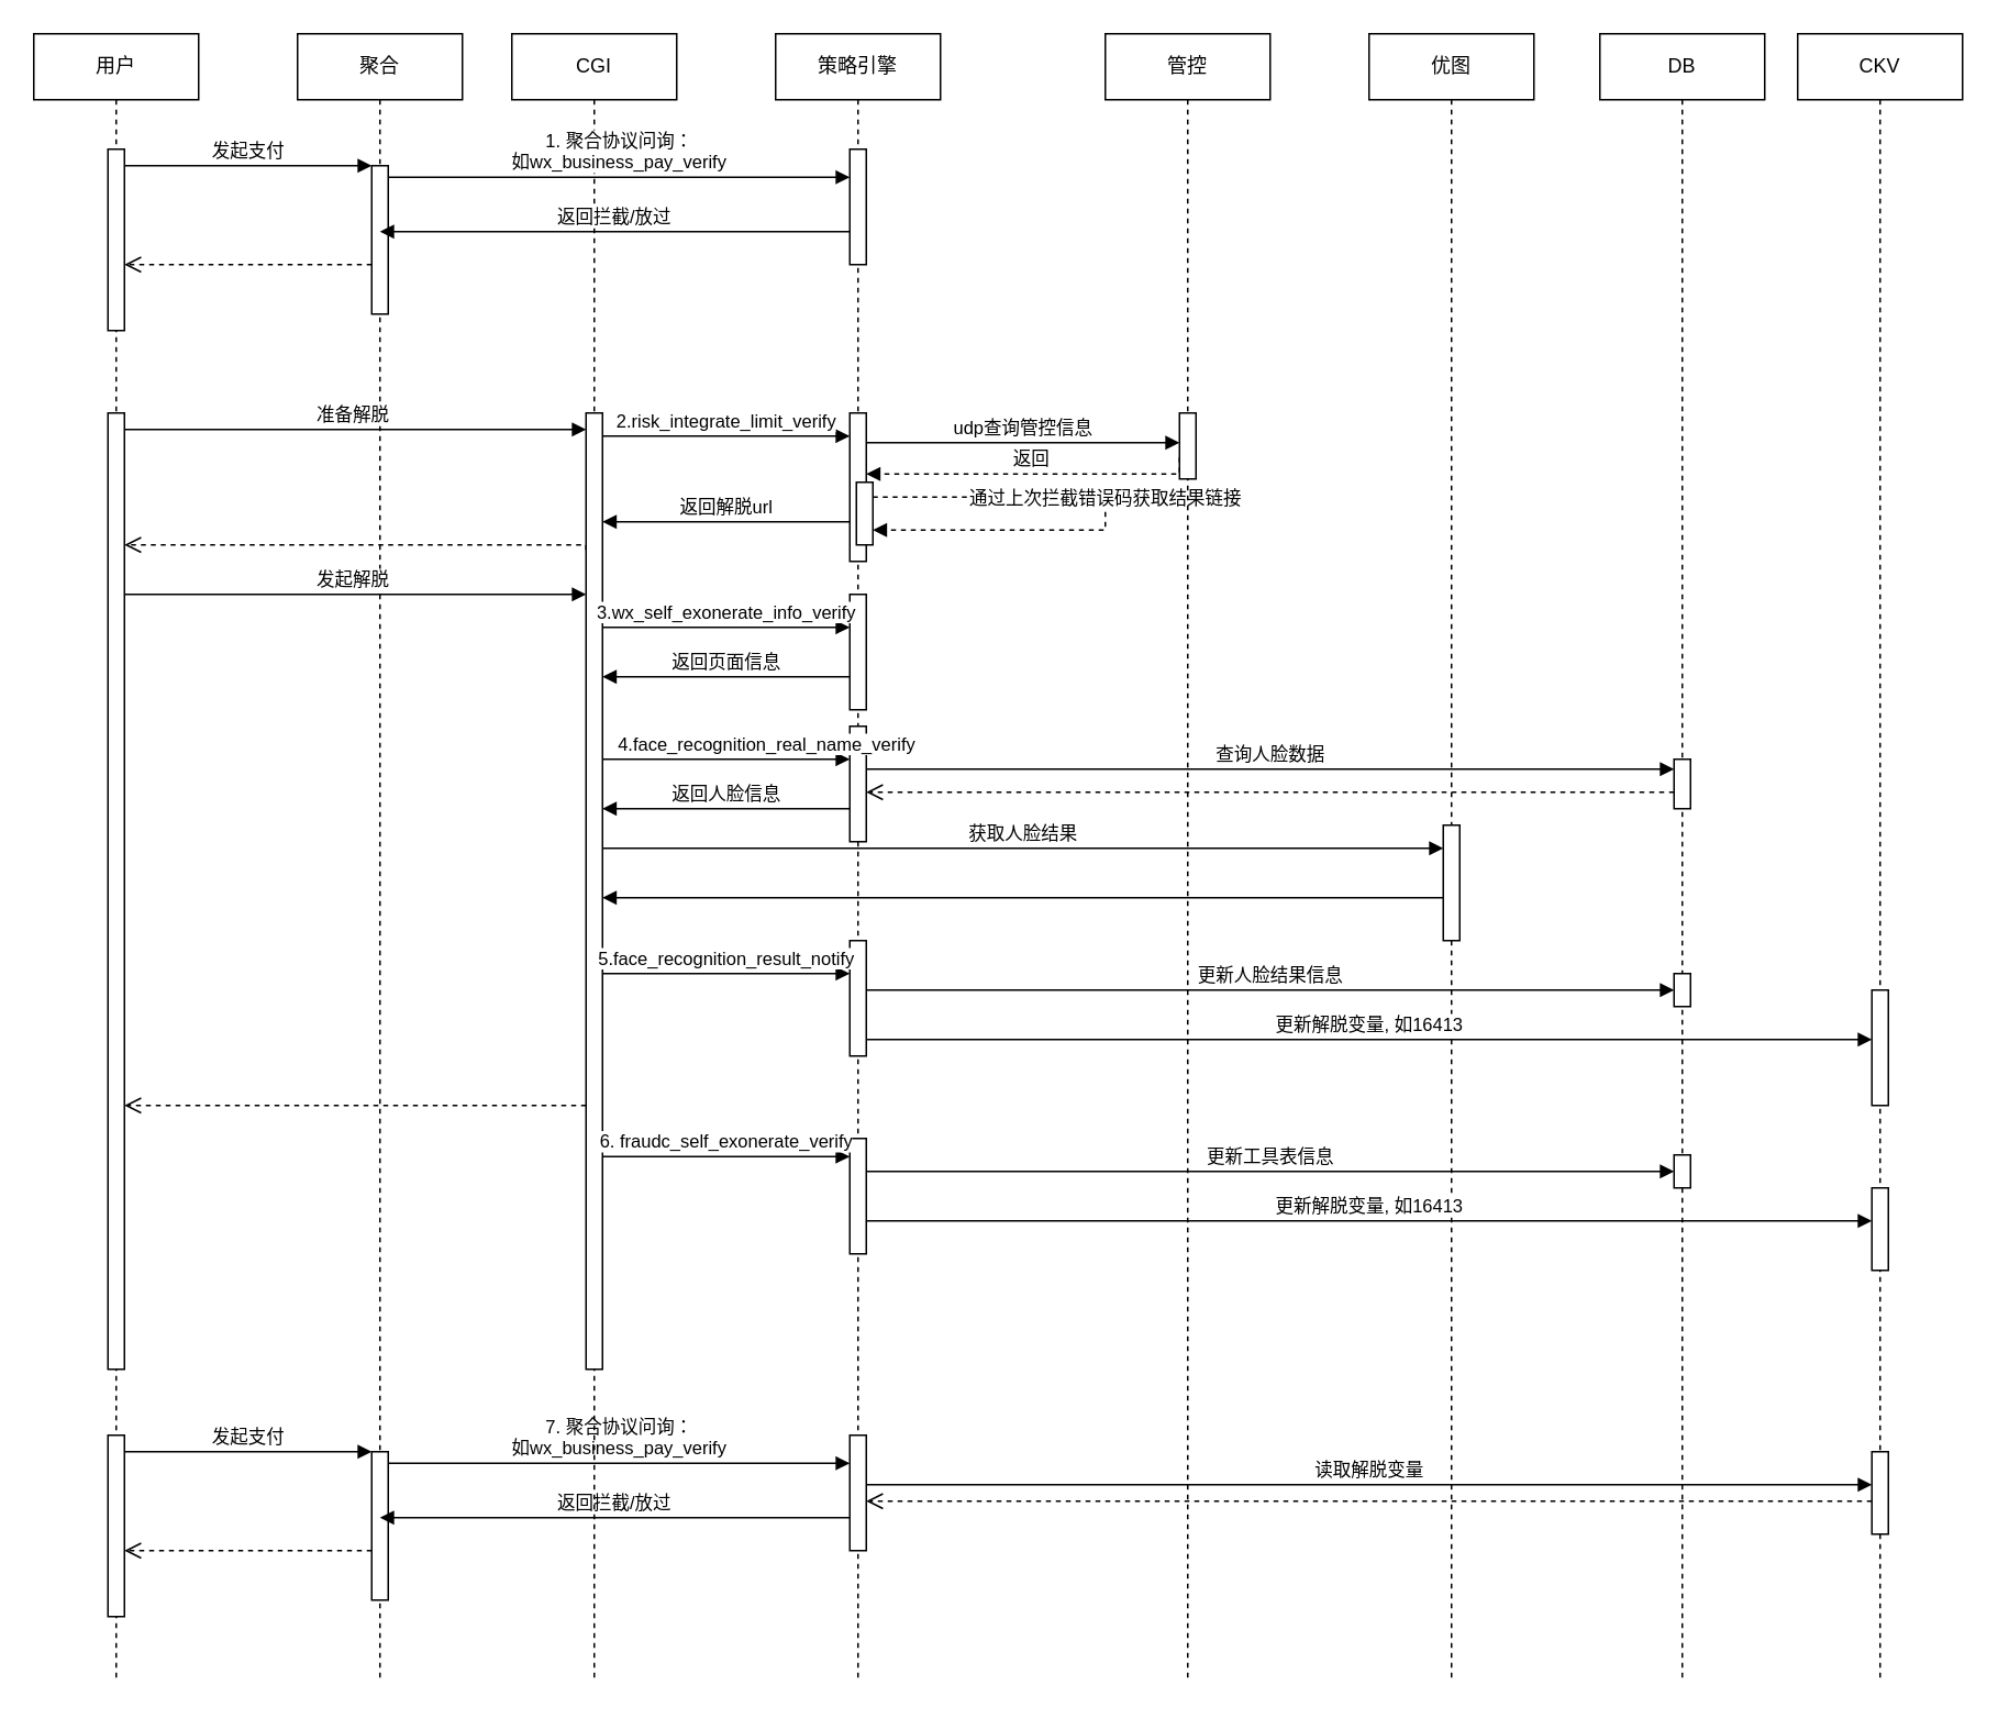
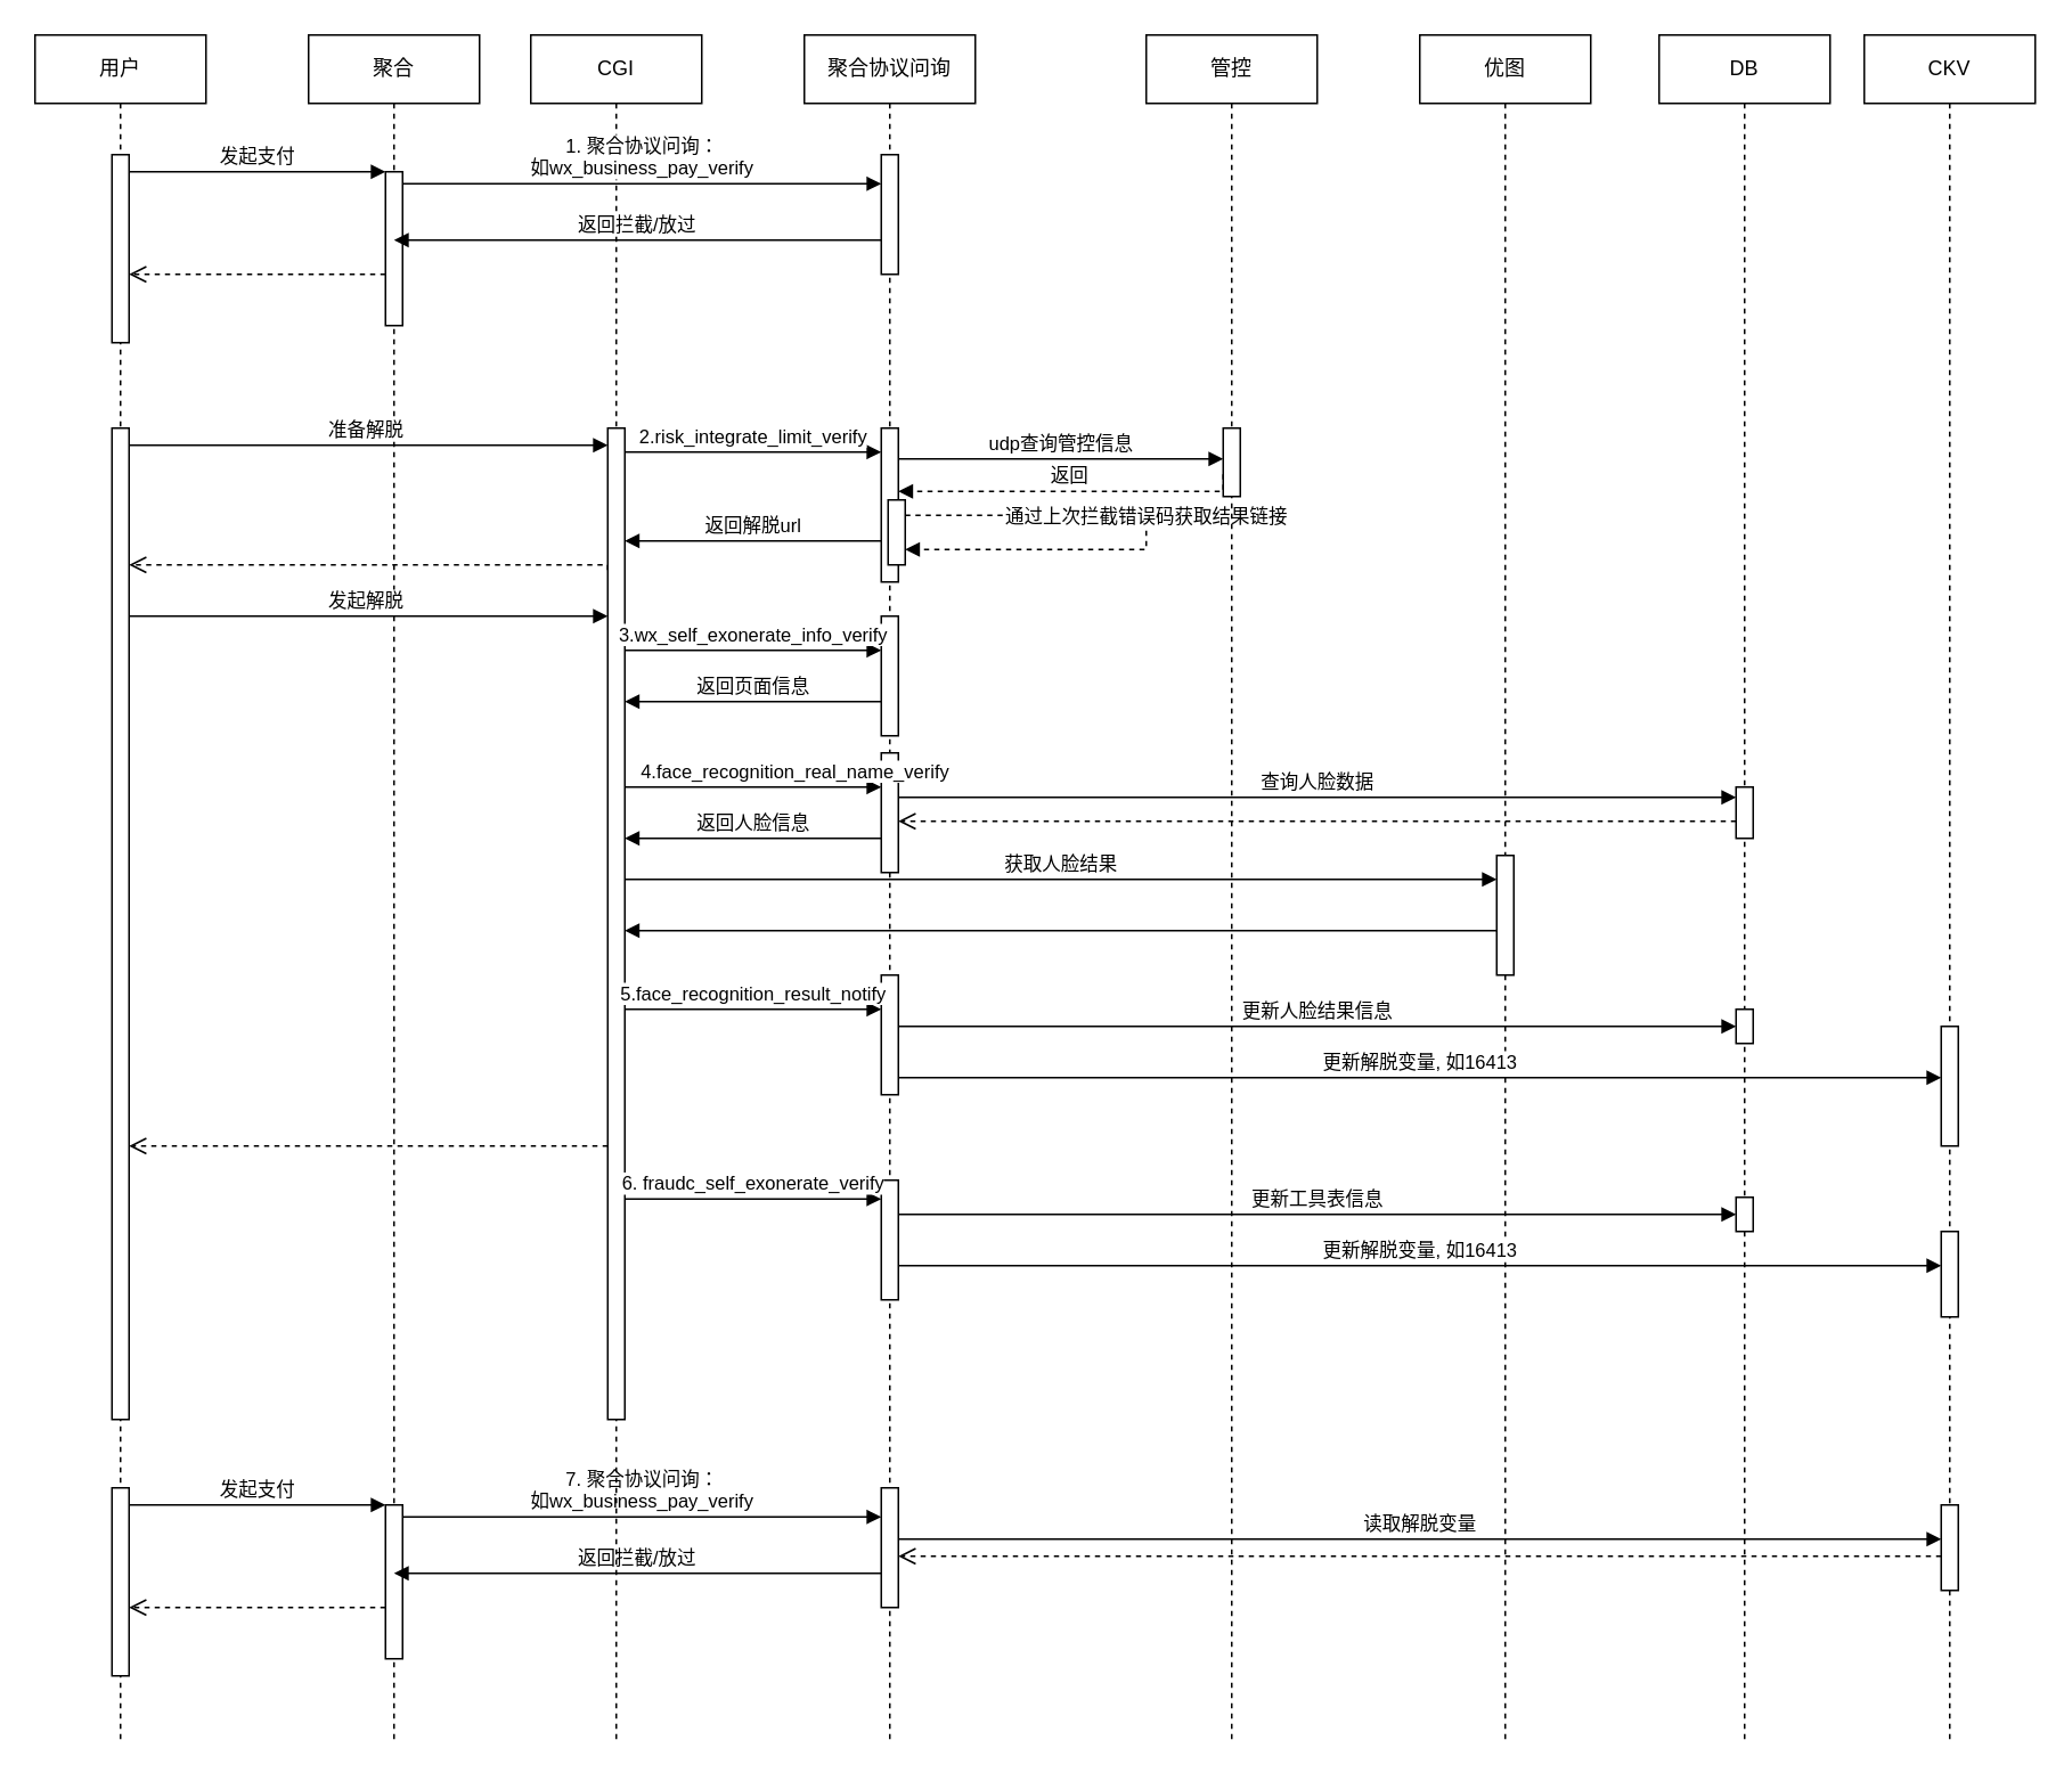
- <mxCell id="2" value="策略引擎" style="shape=umlLifeline;perimeter=lifelinePerimeter;whiteSpace=wrap;html=1;container=0;dropTarget=0;collapsible=0;recursiveResize=0;outlineConnect=0;portConstraint=eastwest;newEdgeStyle={&quot;edgeStyle&quot;:&quot;elbowEdgeStyle&quot;,&quot;elbow&quot;:&quot;vertical&quot;,&quot;curved&quot;:0,&quot;rounded&quot;:0};" vertex="1" parent="1"><mxGeometry x="470" y="20" width="100" height="1000" as="geometry" /></mxCell>
+ <mxCell id="2" value="聚合协议问询" style="shape=umlLifeline;perimeter=lifelinePerimeter;whiteSpace=wrap;html=1;container=0;dropTarget=0;collapsible=0;recursiveResize=0;outlineConnect=0;portConstraint=eastwest;newEdgeStyle={&quot;edgeStyle&quot;:&quot;elbowEdgeStyle&quot;,&quot;elbow&quot;:&quot;vertical&quot;,&quot;curved&quot;:0,&quot;rounded&quot;:0};" vertex="1" parent="1"><mxGeometry x="470" y="20" width="100" height="1000" as="geometry" /></mxCell>
